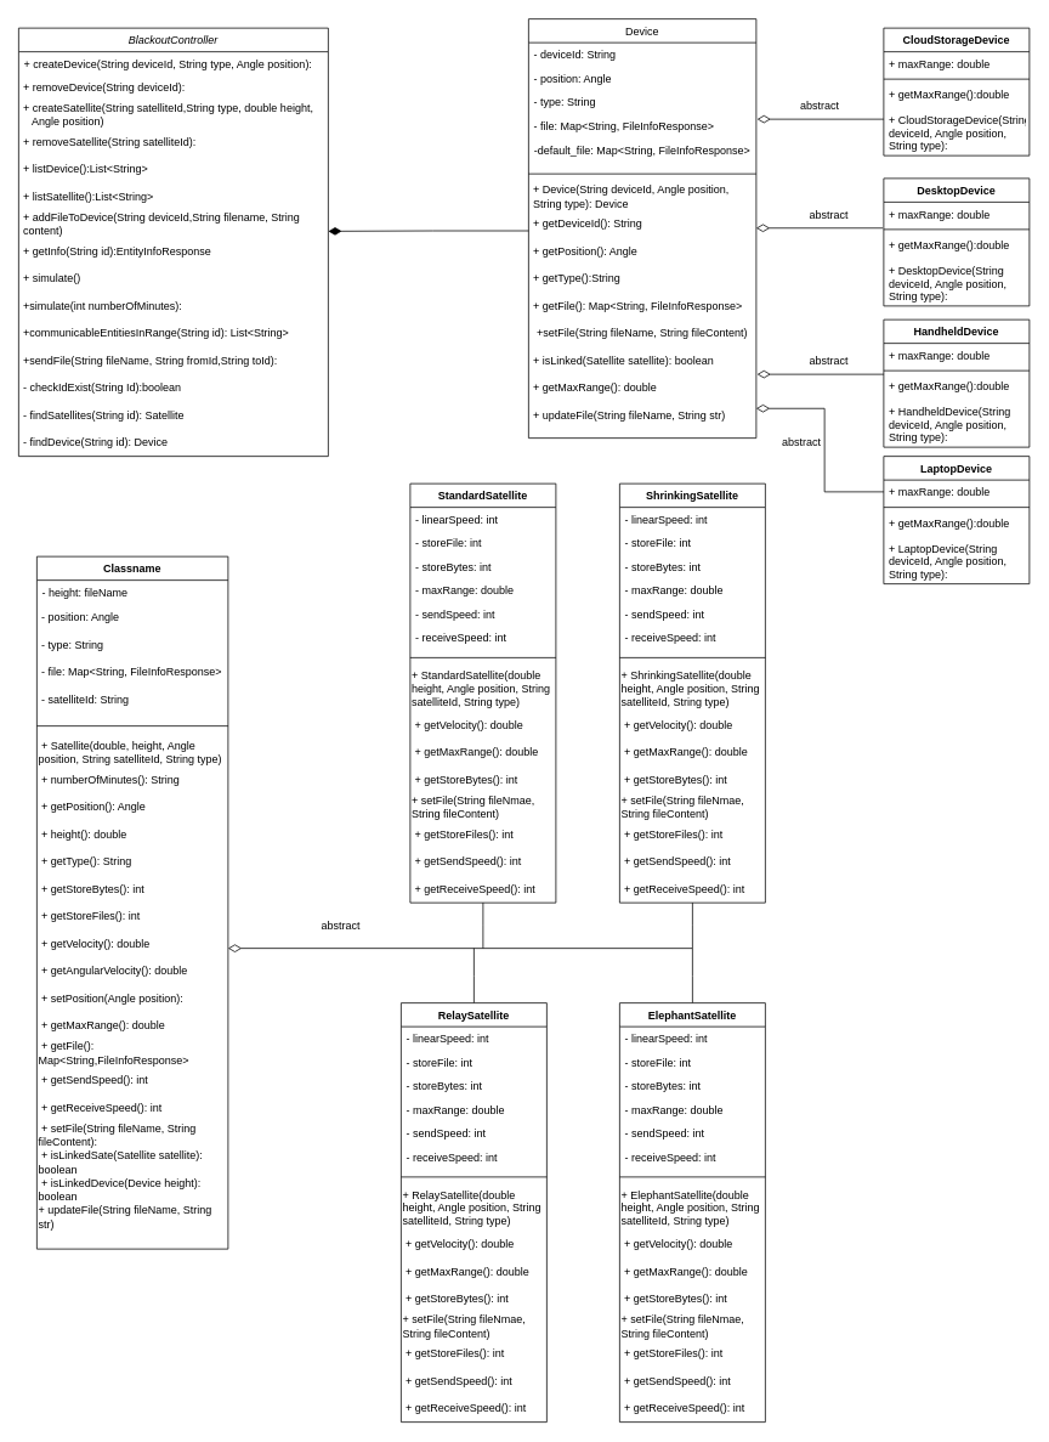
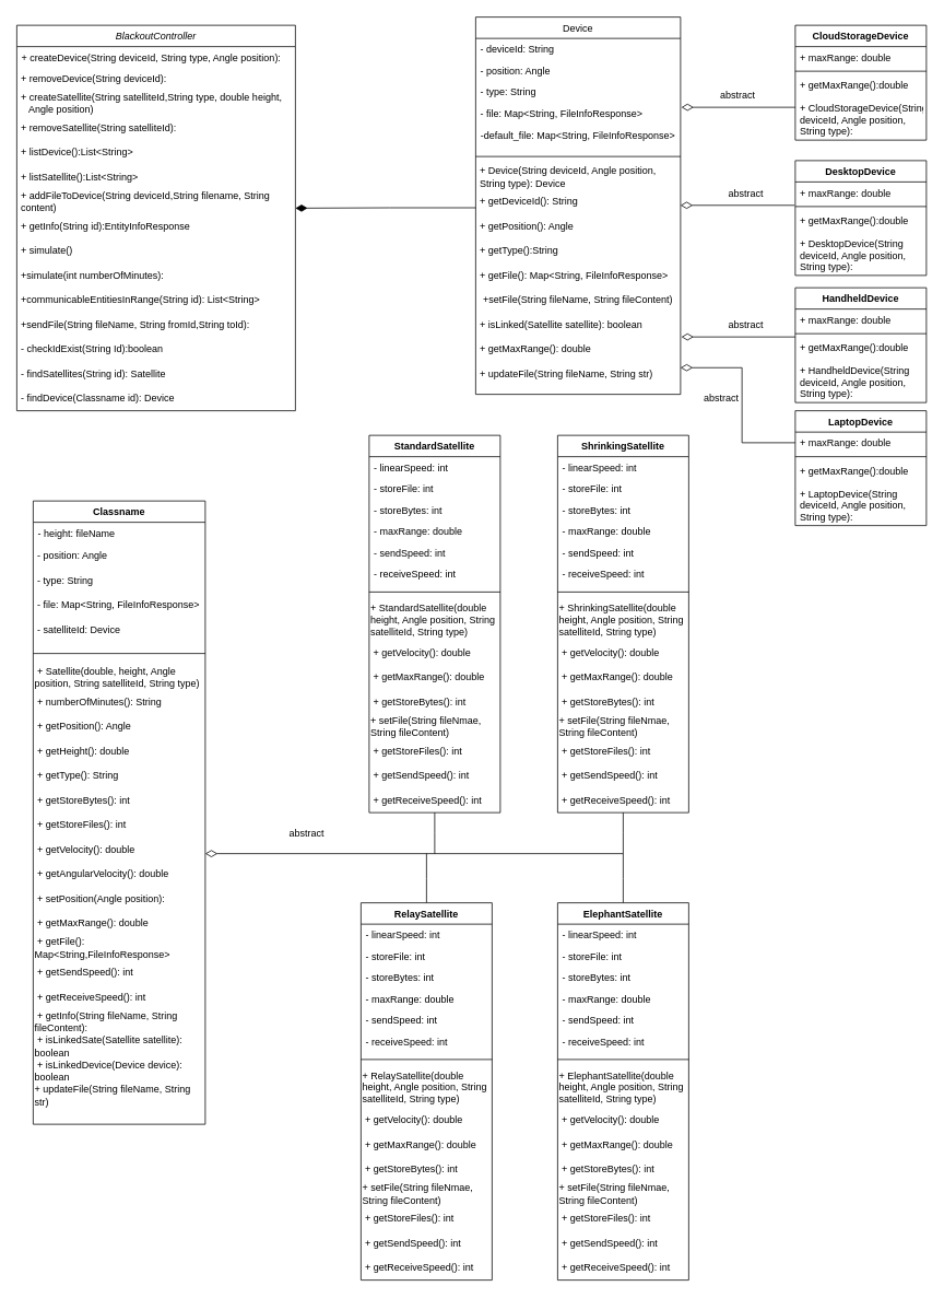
- <mxCell id="17" value="&amp;nbsp;- findDevice(String id): Device" style="text;html=1;strokeColor=none;fillColor=none;align=left;verticalAlign=middle;whiteSpace=wrap;rounded=0;" vertex="1" parent="2"><mxGeometry y="440" width="340" height="30" as="geometry" /></mxCell>
+ <mxCell id="17" value="&amp;nbsp;- findDevice(Classname id): Device" style="text;html=1;strokeColor=none;fillColor=none;align=left;verticalAlign=middle;whiteSpace=wrap;rounded=0;" vertex="1" parent="2"><mxGeometry y="440" width="340" height="30" as="geometry" /></mxCell>
- <mxCell id="63" value="&amp;nbsp;- satelliteId: String" style="text;html=1;strokeColor=none;fillColor=none;align=left;verticalAlign=middle;whiteSpace=wrap;rounded=0;" vertex="1" parent="58"><mxGeometry y="142" width="210" height="30" as="geometry" /></mxCell>
+ <mxCell id="63" value="&amp;nbsp;- satelliteId: Device" style="text;html=1;strokeColor=none;fillColor=none;align=left;verticalAlign=middle;whiteSpace=wrap;rounded=0;" vertex="1" parent="58"><mxGeometry y="142" width="210" height="30" as="geometry" /></mxCell>
- <mxCell id="68" value="&amp;nbsp;+ height(): double" style="text;html=1;strokeColor=none;fillColor=none;align=left;verticalAlign=middle;whiteSpace=wrap;rounded=0;" vertex="1" parent="58"><mxGeometry y="290" width="210" height="30" as="geometry" /></mxCell>
+ <mxCell id="68" value="&amp;nbsp;+ getHeight(): double" style="text;html=1;strokeColor=none;fillColor=none;align=left;verticalAlign=middle;whiteSpace=wrap;rounded=0;" vertex="1" parent="58"><mxGeometry y="290" width="210" height="30" as="geometry" /></mxCell>
- <mxCell id="79" value="&amp;nbsp;+ setFile(String fileName, String fileContent):" style="text;html=1;strokeColor=none;fillColor=none;align=left;verticalAlign=middle;whiteSpace=wrap;rounded=0;" vertex="1" parent="58"><mxGeometry y="620" width="210" height="30" as="geometry" /></mxCell>
+ <mxCell id="79" value="&amp;nbsp;+ getInfo(String fileName, String fileContent):" style="text;html=1;strokeColor=none;fillColor=none;align=left;verticalAlign=middle;whiteSpace=wrap;rounded=0;" vertex="1" parent="58"><mxGeometry y="620" width="210" height="30" as="geometry" /></mxCell>
- <mxCell id="81" value="&amp;nbsp;+ isLinkedDevice(Device height): boolean" style="text;html=1;strokeColor=none;fillColor=none;align=left;verticalAlign=middle;whiteSpace=wrap;rounded=0;" vertex="1" parent="58"><mxGeometry y="680" width="210" height="30" as="geometry" /></mxCell>
+ <mxCell id="81" value="&amp;nbsp;+ isLinkedDevice(Device device): boolean" style="text;html=1;strokeColor=none;fillColor=none;align=left;verticalAlign=middle;whiteSpace=wrap;rounded=0;" vertex="1" parent="58"><mxGeometry y="680" width="210" height="30" as="geometry" /></mxCell>
